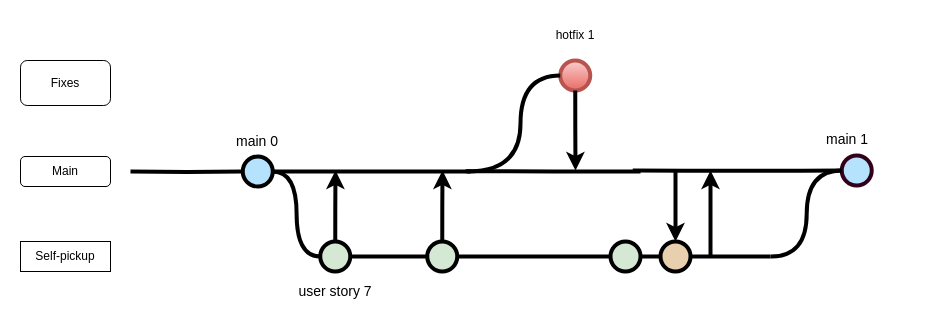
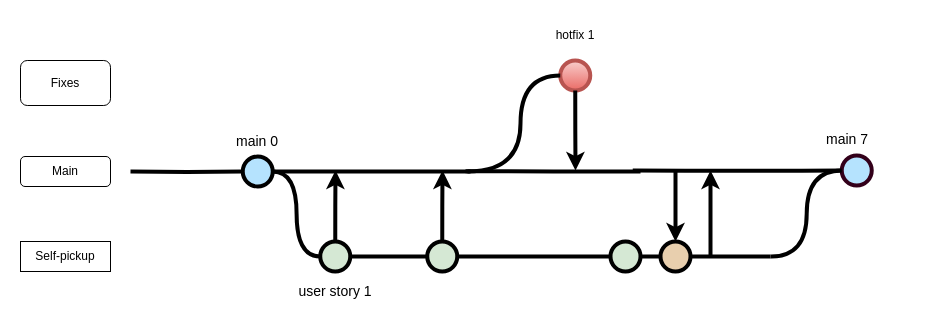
- <mxCell id="15" value="main 1" style="text;html=1;strokeColor=none;fillColor=none;align=center;verticalAlign=middle;whiteSpace=wrap;overflow=hidden;fontSize=14;" parent="1" vertex="1"><mxGeometry x="792.25" y="128" width="110" height="20" as="geometry" /></mxCell>
+ <mxCell id="15" value="main 7" style="text;html=1;strokeColor=none;fillColor=none;align=center;verticalAlign=middle;whiteSpace=wrap;overflow=hidden;fontSize=14;" parent="1" vertex="1"><mxGeometry x="792.25" y="128" width="110" height="20" as="geometry" /></mxCell>
- <mxCell id="17" value="user story 7" style="text;html=1;strokeColor=none;fillColor=none;align=center;verticalAlign=middle;whiteSpace=wrap;overflow=hidden;fontSize=14;" parent="1" vertex="1"><mxGeometry x="289.62" y="280" width="90.25" height="20" as="geometry" /></mxCell>
+ <mxCell id="17" value="user story 1" style="text;html=1;strokeColor=none;fillColor=none;align=center;verticalAlign=middle;whiteSpace=wrap;overflow=hidden;fontSize=14;" parent="1" vertex="1"><mxGeometry x="289.62" y="280" width="90.25" height="20" as="geometry" /></mxCell>
